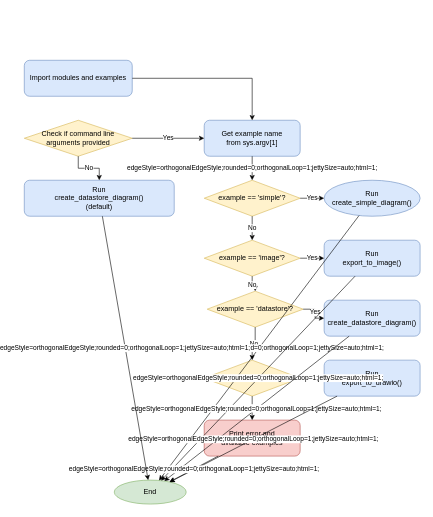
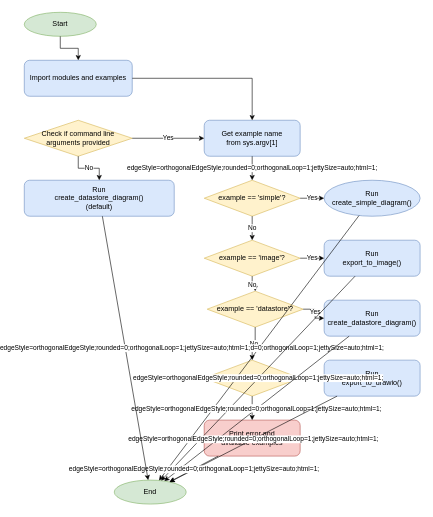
+ <mxCell id="2" value="Start" style="ellipse;whiteSpace=wrap;html=1;fillColor=#d5e8d4;strokeColor=#82b366;" parent="1" vertex="1"><mxGeometry x="20" y="20" width="120" height="40" as="geometry" /></mxCell>
+ <mxCell id="17" style="edgeStyle=orthogonalEdgeStyle;rounded=0;orthogonalLoop=1;jettySize=auto;html=1;" parent="1" source="2" target="3" edge="1"><mxGeometry relative="1" as="geometry" /></mxCell>
